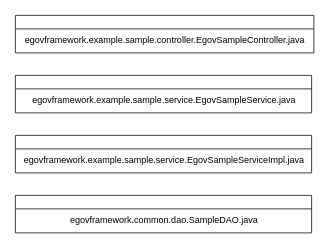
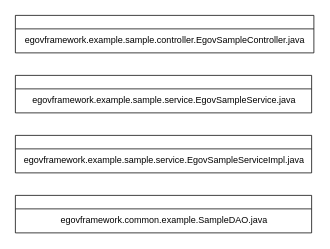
- <mxCell id="9" value="egovframework.common.dao.SampleDAO.java" style="text;html=1;align=center;verticalAlign=middle;resizable=0;points=[];autosize=1;strokeColor=none;fillColor=none;" vertex="1" parent="8"><mxGeometry y="18" width="395" height="30" as="geometry" /></mxCell>
+ <mxCell id="9" value="egovframework.common.example.SampleDAO.java" style="text;html=1;align=center;verticalAlign=middle;resizable=0;points=[];autosize=1;strokeColor=none;fillColor=none;" vertex="1" parent="8"><mxGeometry y="18" width="395" height="30" as="geometry" /></mxCell>
